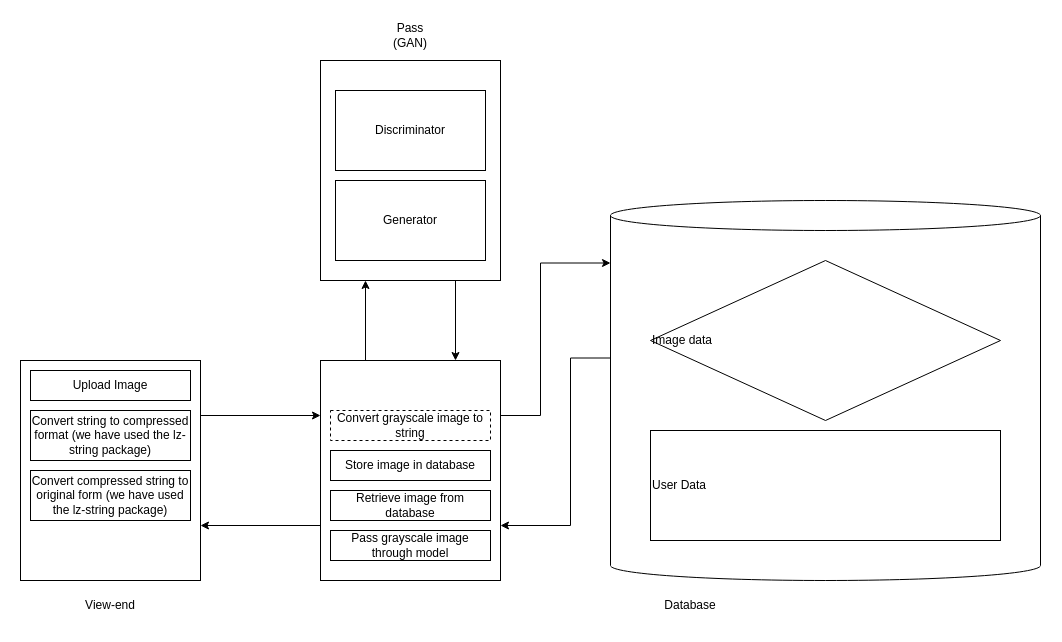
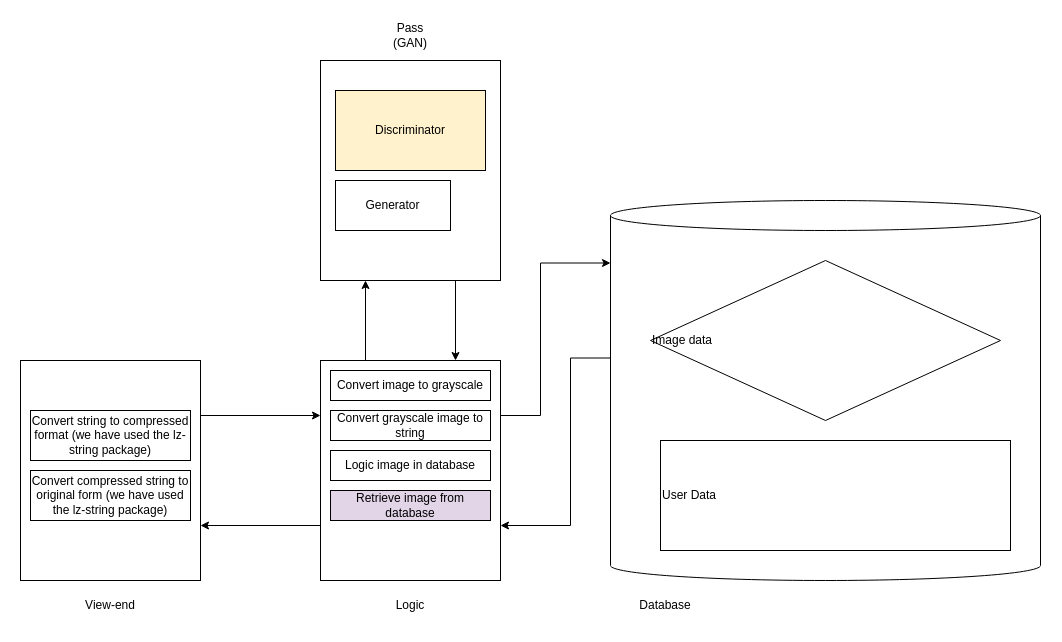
- <mxCell id="26" value="Discriminator" style="rounded=0;whiteSpace=wrap;html=1;" vertex="1" parent="1"><mxGeometry x="335" y="90" width="150" height="80" as="geometry" /></mxCell>
+ <mxCell id="26" value="Discriminator" style="rounded=0;whiteSpace=wrap;html=1;fillColor=#fff2cc;" vertex="1" parent="1"><mxGeometry x="335" y="90" width="150" height="80" as="geometry" /></mxCell>
- <mxCell id="27" value="Generator" style="rounded=0;whiteSpace=wrap;html=1;" vertex="1" parent="1"><mxGeometry x="335" y="180" width="150" height="80" as="geometry" /></mxCell>
+ <mxCell id="27" value="Generator" style="rounded=0;whiteSpace=wrap;html=1;" vertex="1" parent="1"><mxGeometry x="335" y="180" width="115" height="50" as="geometry" /></mxCell>
- <mxCell id="16" value="Upload Image" style="rounded=0;whiteSpace=wrap;html=1;" vertex="1" parent="1"><mxGeometry x="30" y="370" width="160" height="30" as="geometry" /></mxCell>
+ <mxCell id="22" value="Convert image to grayscale" style="rounded=0;whiteSpace=wrap;html=1;" vertex="1" parent="1"><mxGeometry x="330" y="370" width="160" height="30" as="geometry" /></mxCell>
- <mxCell id="19" value="Convert grayscale image to string" style="rounded=0;whiteSpace=wrap;html=1;dashed=1;" vertex="1" parent="1"><mxGeometry x="330" y="410" width="160" height="30" as="geometry" /></mxCell>
+ <mxCell id="19" value="Convert grayscale image to string" style="rounded=0;whiteSpace=wrap;html=1;" vertex="1" parent="1"><mxGeometry x="330" y="410" width="160" height="30" as="geometry" /></mxCell>
- <mxCell id="20" value="Store image in database" style="rounded=0;whiteSpace=wrap;html=1;" vertex="1" parent="1"><mxGeometry x="330" y="450" width="160" height="30" as="geometry" /></mxCell>
+ <mxCell id="20" value="Logic image in database" style="rounded=0;whiteSpace=wrap;html=1;" vertex="1" parent="1"><mxGeometry x="330" y="450" width="160" height="30" as="geometry" /></mxCell>
- <mxCell id="25" value="User Data" style="rounded=0;whiteSpace=wrap;html=1;align=left;" vertex="1" parent="1"><mxGeometry x="650" y="430" width="350" height="110" as="geometry" /></mxCell>
+ <mxCell id="25" value="User Data" style="rounded=0;whiteSpace=wrap;html=1;align=left;" vertex="1" parent="1"><mxGeometry x="660" y="440" width="350" height="110" as="geometry" /></mxCell>
- <mxCell id="21" value="Retrieve image from database" style="rounded=0;whiteSpace=wrap;html=1;" vertex="1" parent="1"><mxGeometry x="330" y="490" width="160" height="30" as="geometry" /></mxCell>
+ <mxCell id="21" value="Retrieve image from database" style="rounded=0;whiteSpace=wrap;html=1;fillColor=#e1d5e7;" vertex="1" parent="1"><mxGeometry x="330" y="490" width="160" height="30" as="geometry" /></mxCell>
- <mxCell id="23" value="Pass grayscale image through model" style="rounded=0;whiteSpace=wrap;html=1;" vertex="1" parent="1"><mxGeometry x="330" y="530" width="160" height="30" as="geometry" /></mxCell>
+ <mxCell id="13" value="Logic" style="text;html=1;strokeColor=none;fillColor=none;align=center;verticalAlign=middle;whiteSpace=wrap;rounded=0;" vertex="1" parent="1"><mxGeometry x="380" y="590" width="60" height="30" as="geometry" /></mxCell>
- <mxCell id="15" value="Database" style="text;html=1;strokeColor=none;fillColor=none;align=center;verticalAlign=middle;whiteSpace=wrap;rounded=0;" vertex="1" parent="1"><mxGeometry x="660" y="590" width="60" height="30" as="geometry" /></mxCell>
+ <mxCell id="15" value="Database" style="text;html=1;strokeColor=none;fillColor=none;align=center;verticalAlign=middle;whiteSpace=wrap;rounded=0;" vertex="1" parent="1"><mxGeometry x="635" y="590" width="60" height="30" as="geometry" /></mxCell>
